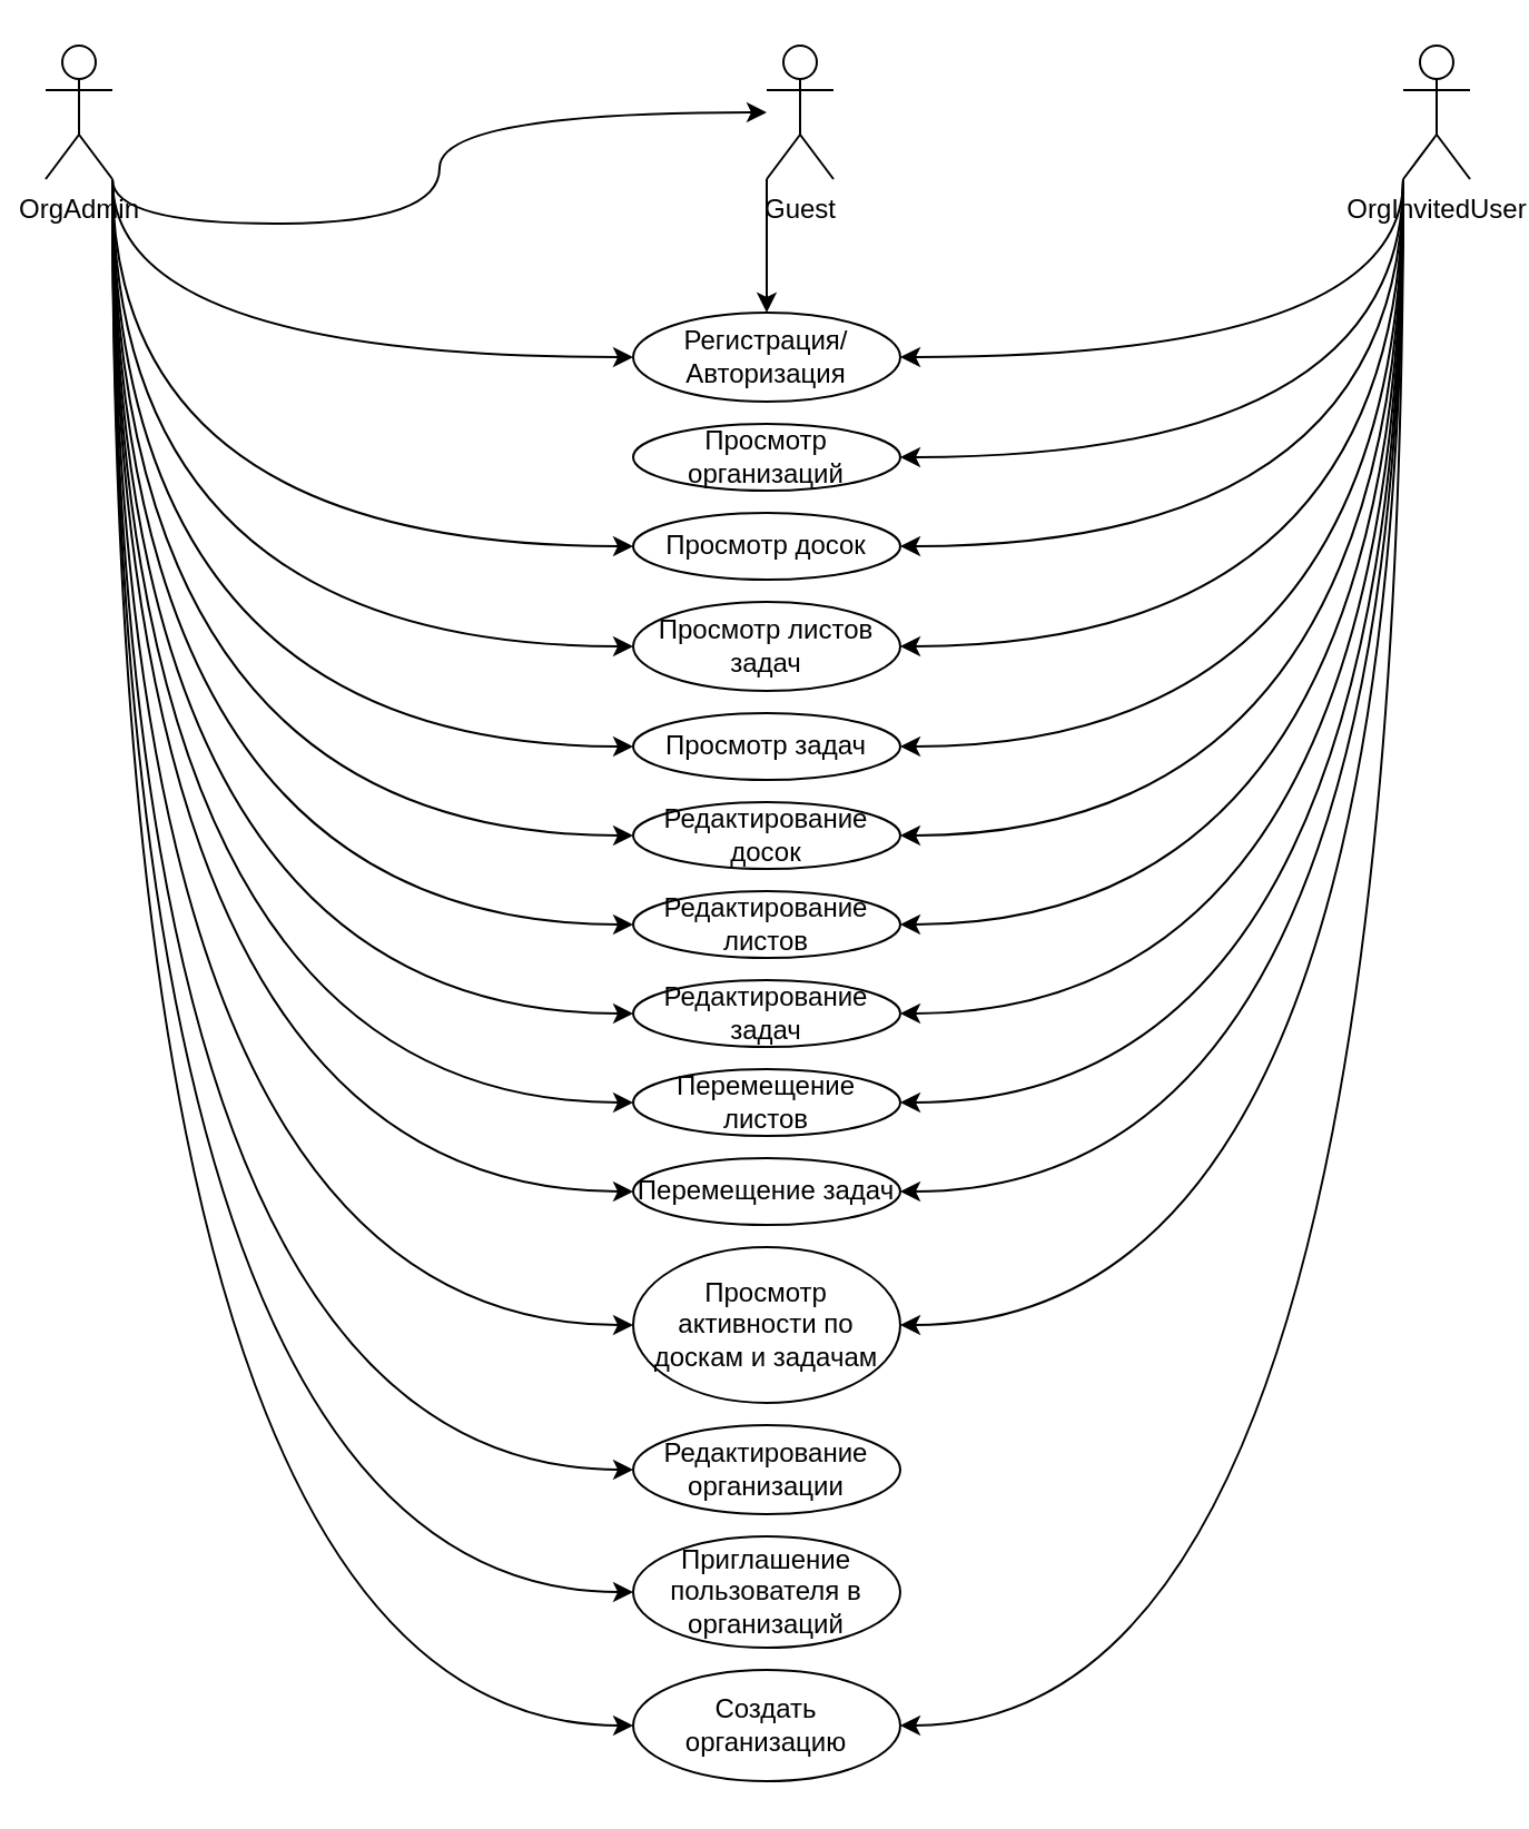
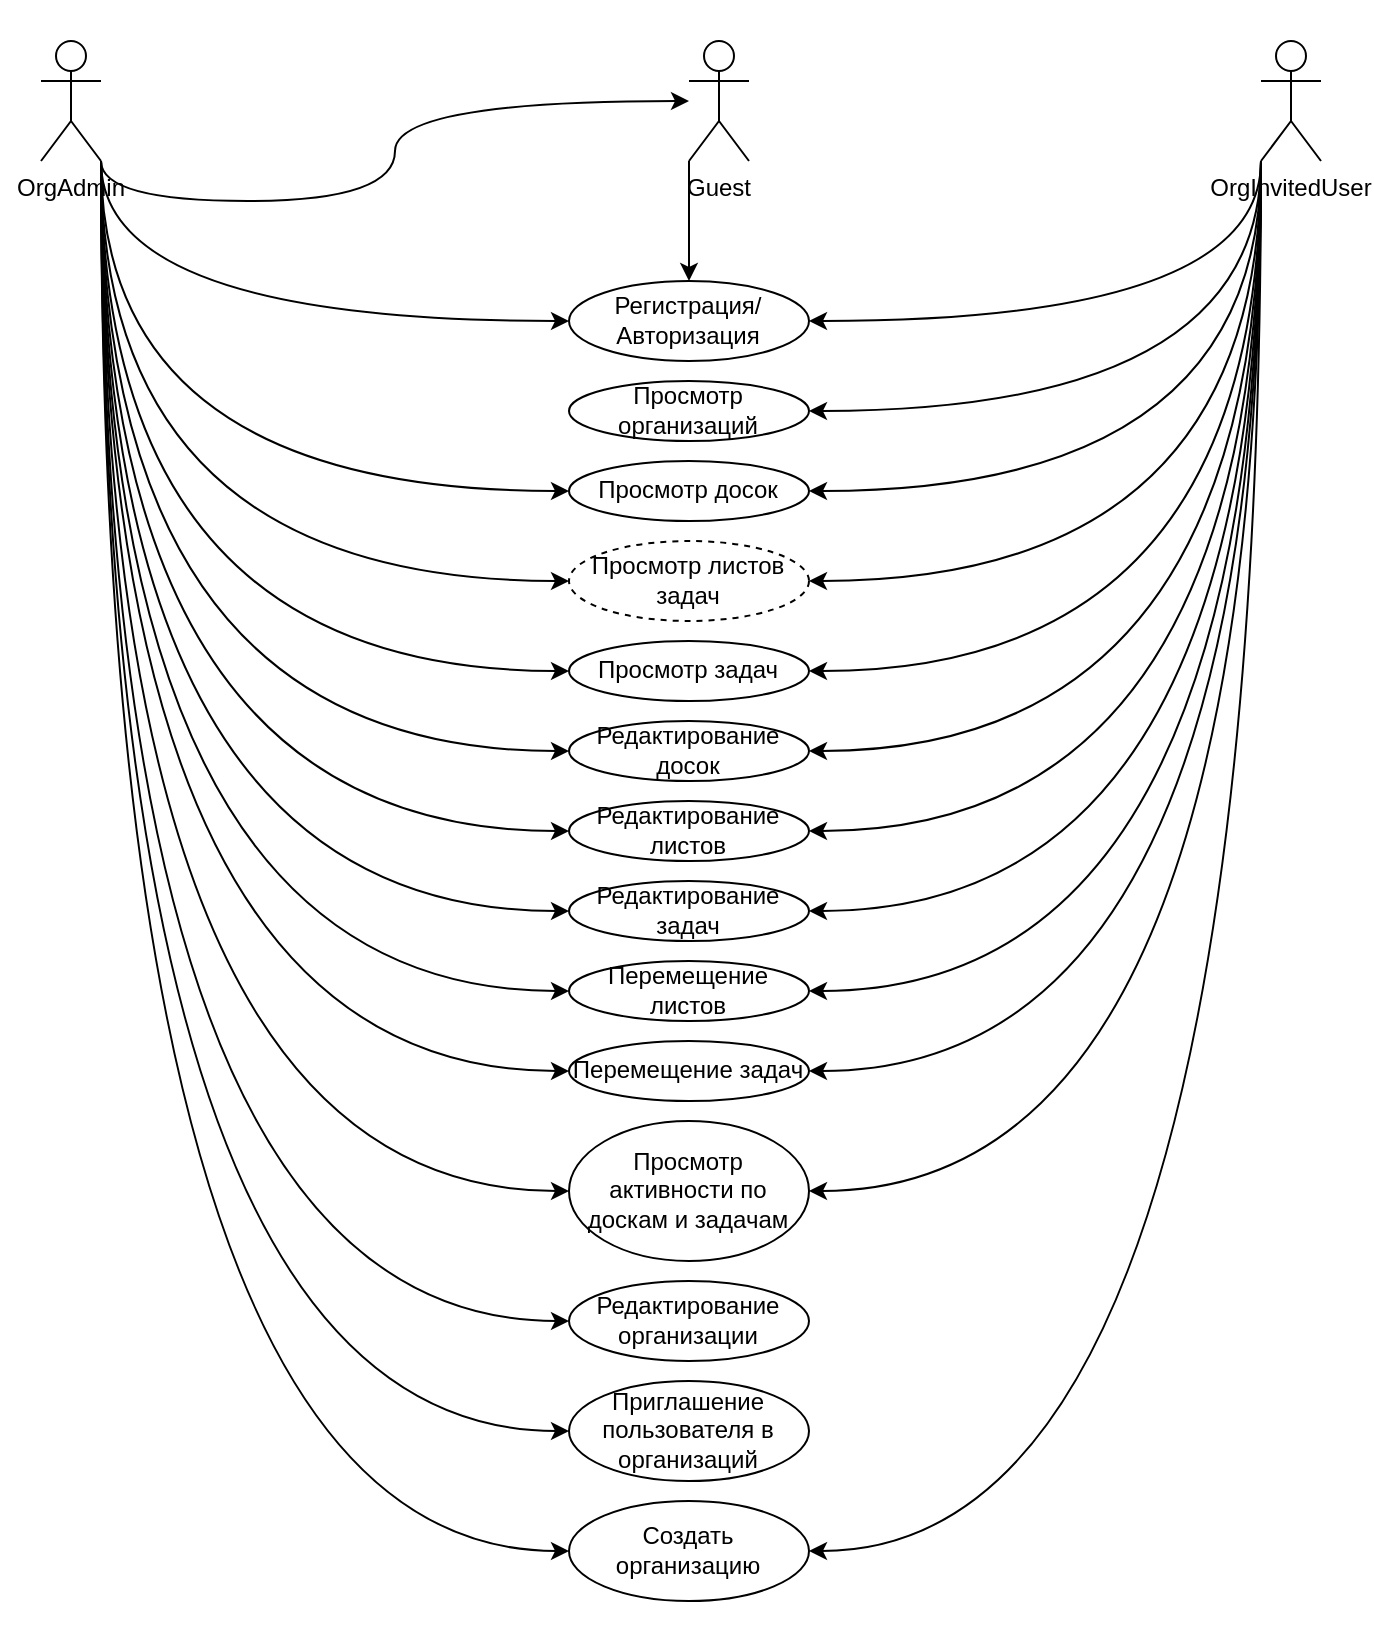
- <mxCell id="33" value="Просмотр листов задач" style="ellipse;whiteSpace=wrap;html=1;" vertex="1" parent="1"><mxGeometry x="284" y="270" width="120" height="40" as="geometry" /></mxCell>
+ <mxCell id="33" value="Просмотр листов задач" style="ellipse;whiteSpace=wrap;html=1;dashed=1;" vertex="1" parent="1"><mxGeometry x="284" y="270" width="120" height="40" as="geometry" /></mxCell>
